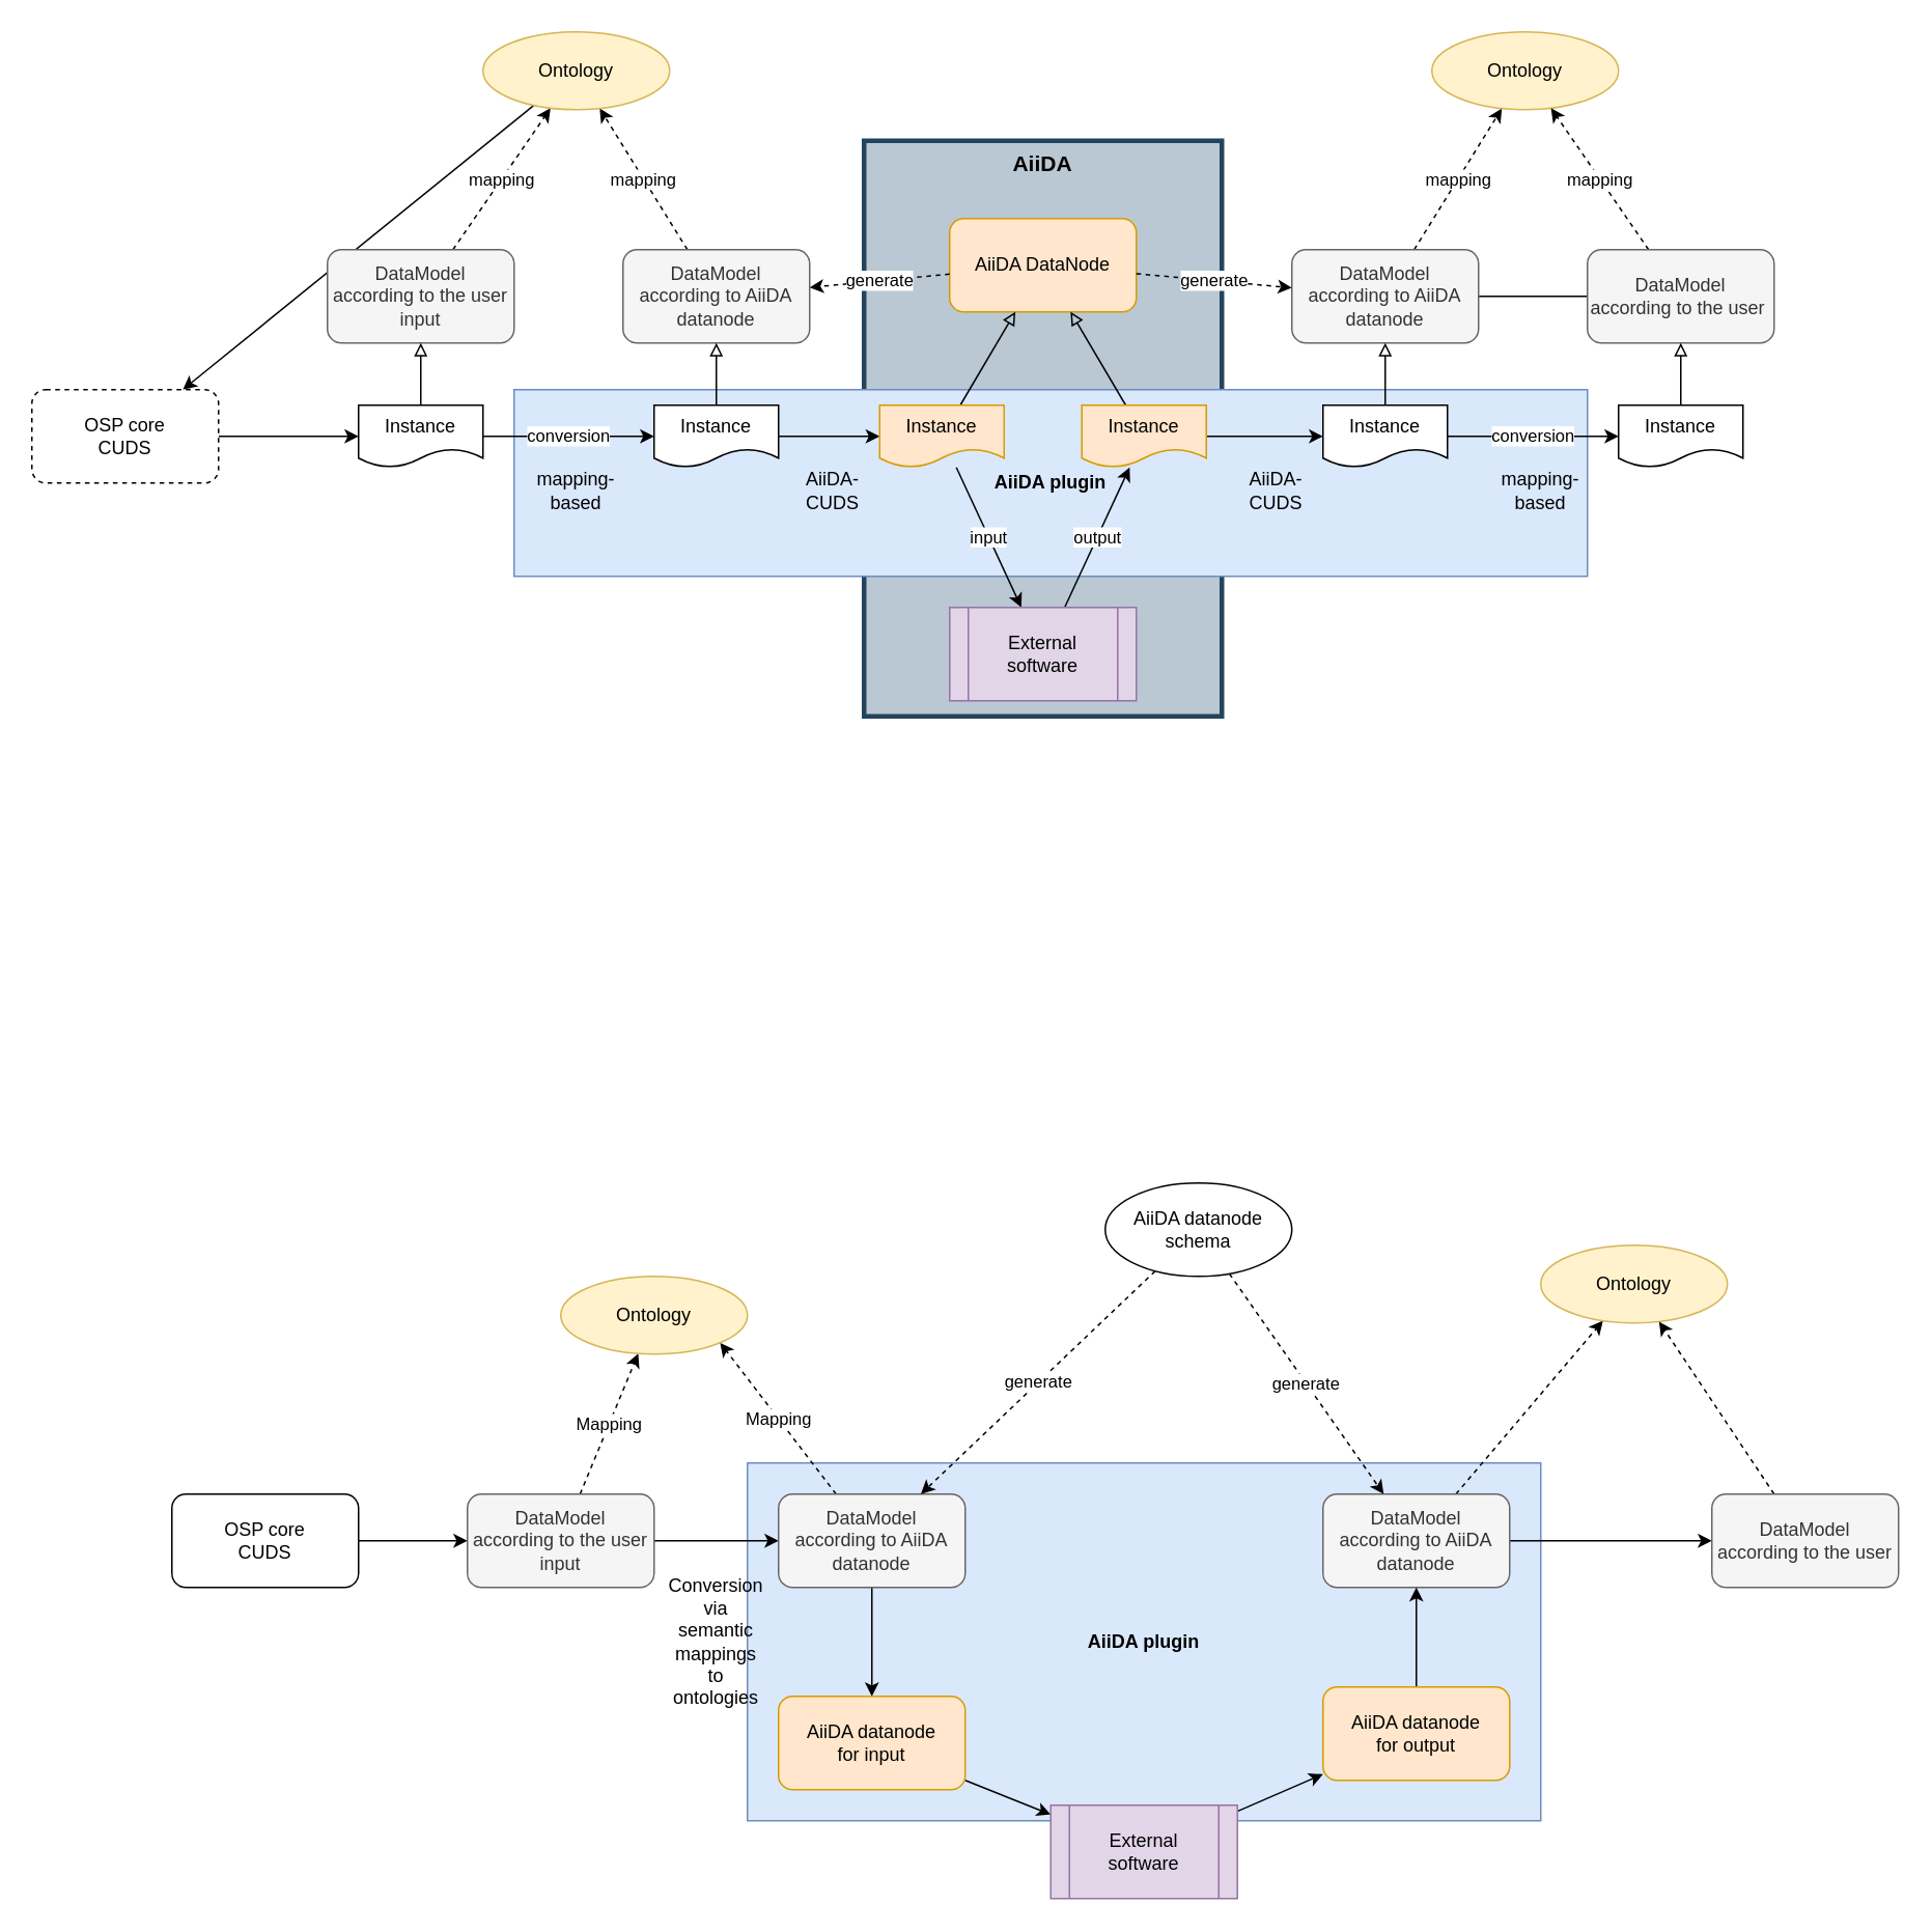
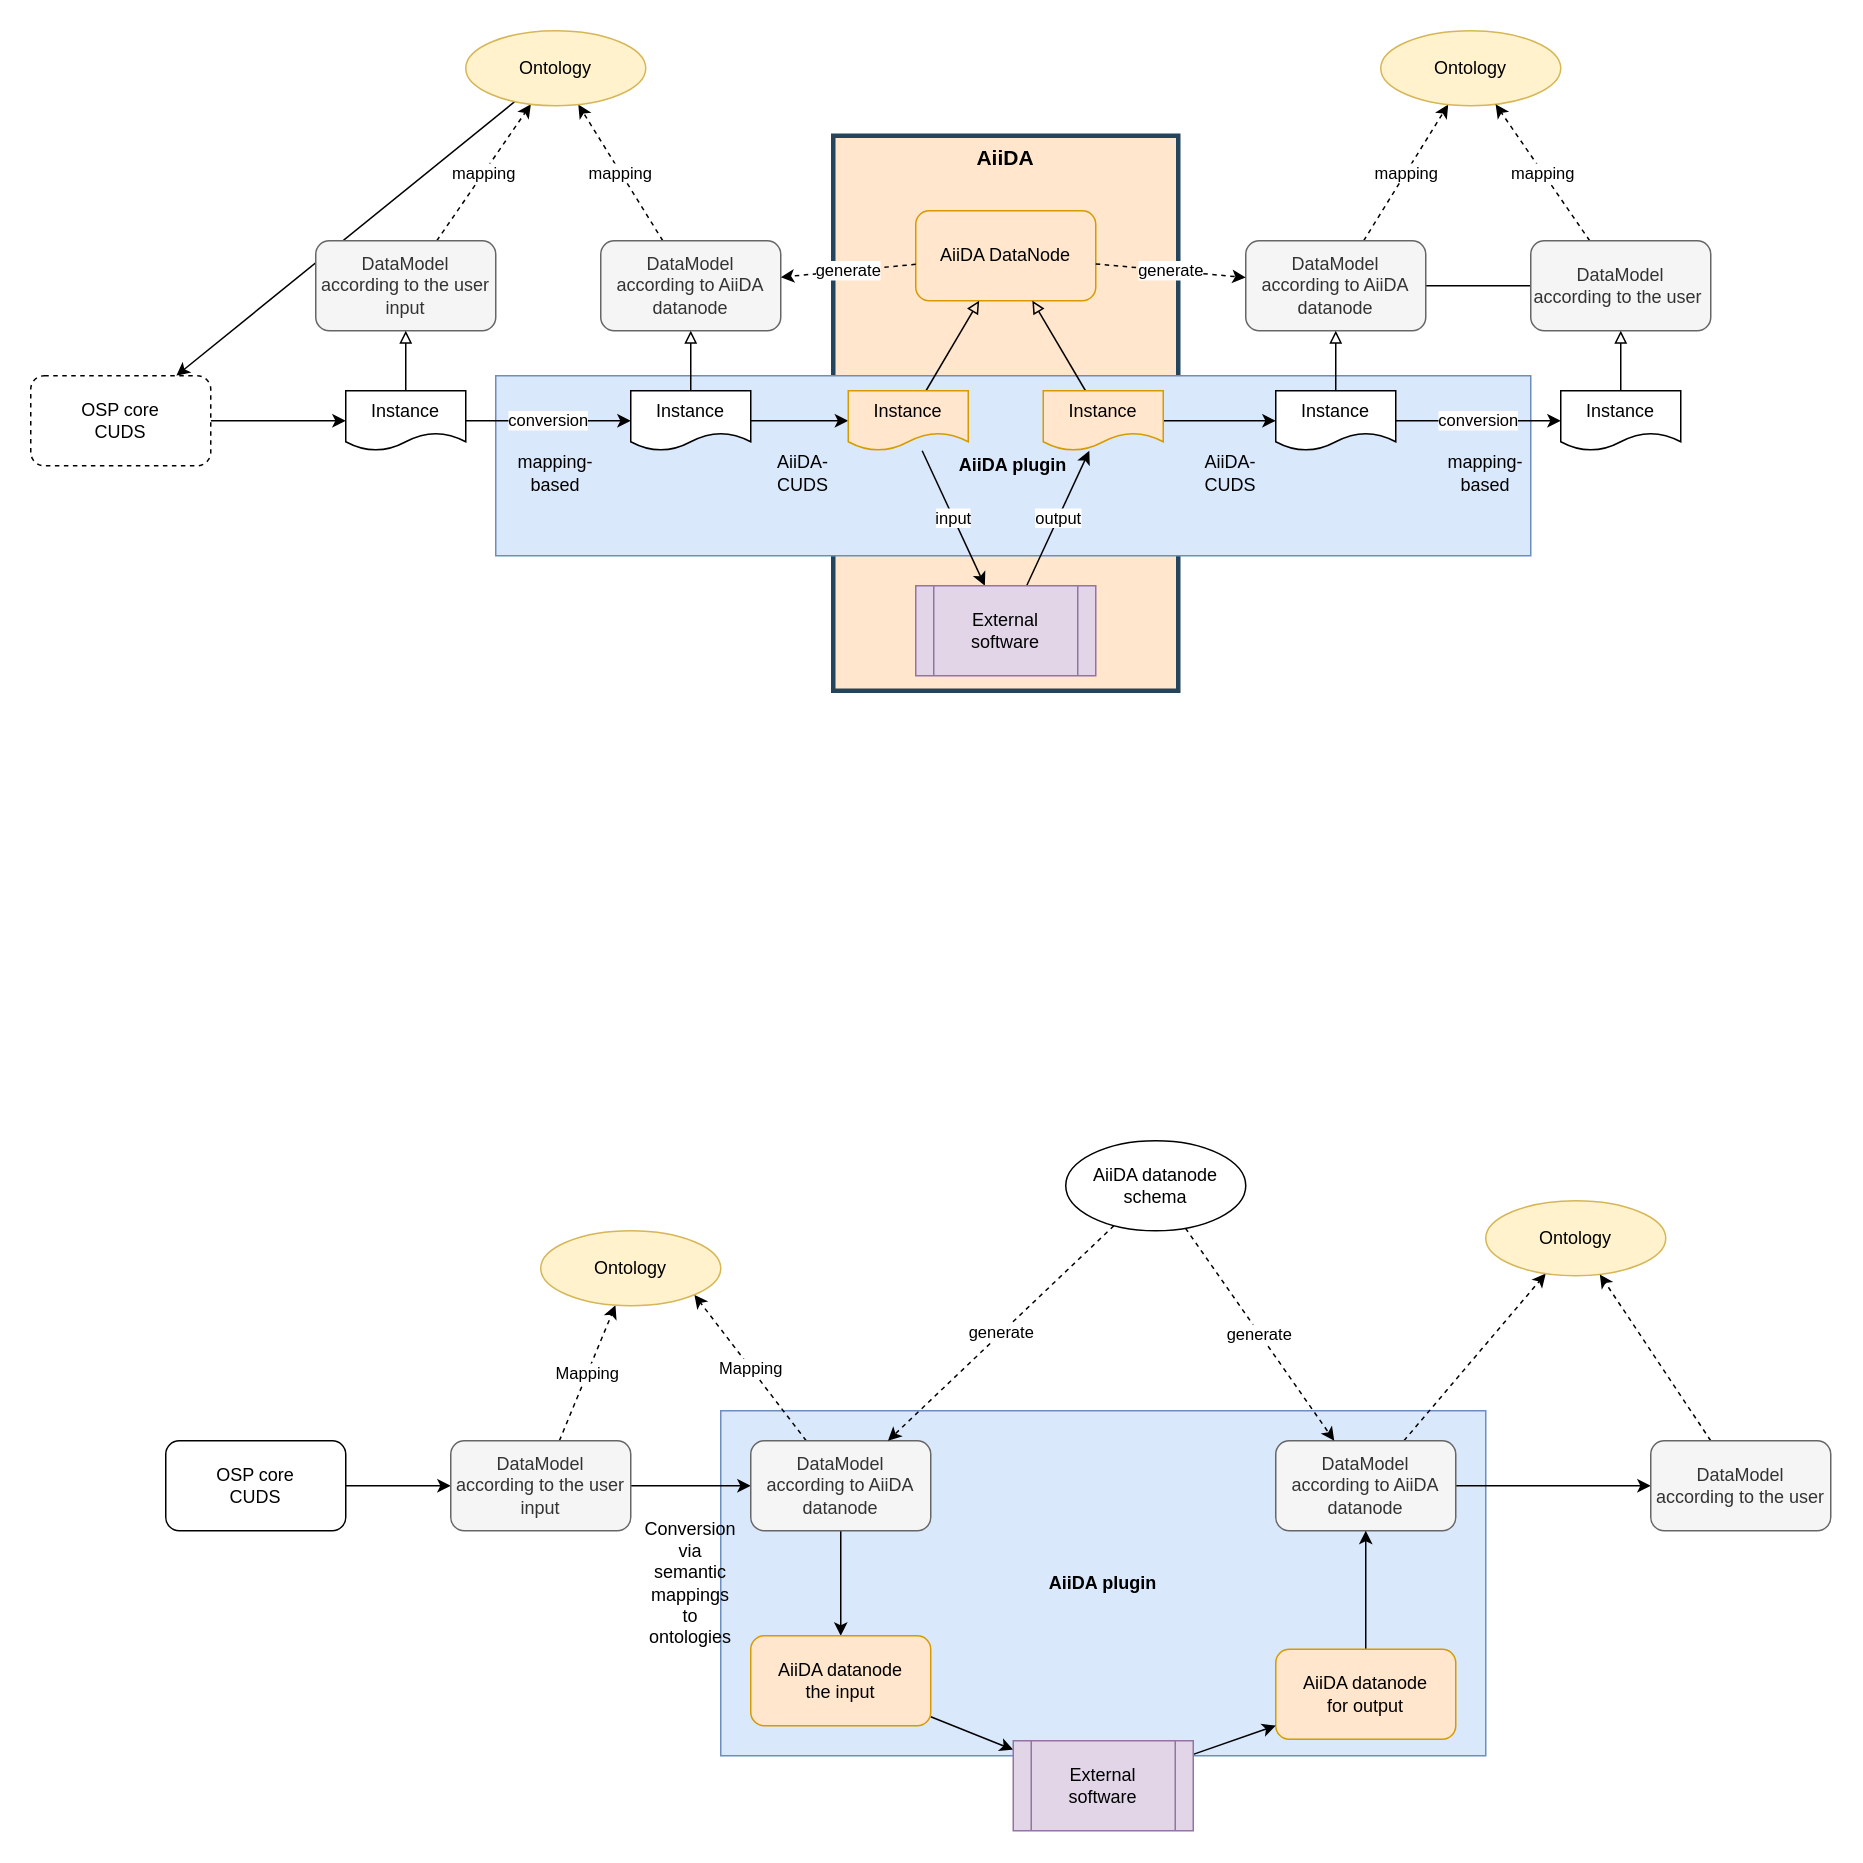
- <mxCell id="2" value="&lt;b&gt;&lt;font style=&quot;font-size: 14px&quot;&gt;AiiDA&lt;/font&gt;&lt;/b&gt;" style="rounded=0;whiteSpace=wrap;html=1;fillColor=#bac8d3;strokeWidth=3;verticalAlign=top;strokeColor=#23445d;" parent="1" vertex="1"><mxGeometry x="555" y="90" width="230" height="370" as="geometry" /></mxCell>
+ <mxCell id="2" value="&lt;b&gt;&lt;font style=&quot;font-size: 14px&quot;&gt;AiiDA&lt;/font&gt;&lt;/b&gt;" style="rounded=0;whiteSpace=wrap;html=1;fillColor=#ffe6cc;strokeWidth=3;verticalAlign=top;strokeColor=#23445d;" parent="1" vertex="1"><mxGeometry x="555" y="90" width="230" height="370" as="geometry" /></mxCell>
- <mxCell id="45" value="AiiDA datanode&lt;br&gt;for output" style="rounded=1;whiteSpace=wrap;html=1;fillColor=#ffe6cc;strokeColor=#d79b00;" parent="1" vertex="1"><mxGeometry x="850" y="1084" width="120" height="60" as="geometry" /></mxCell>
+ <mxCell id="45" value="AiiDA datanode&lt;br&gt;for output" style="rounded=1;whiteSpace=wrap;html=1;fillColor=#ffe6cc;strokeColor=#d79b00;" parent="1" vertex="1"><mxGeometry x="850" y="1099" width="120" height="60" as="geometry" /></mxCell>
- <mxCell id="43" value="AiiDA datanode&lt;br&gt;for input" style="rounded=1;whiteSpace=wrap;html=1;fillColor=#ffe6cc;strokeColor=#d79b00;" parent="1" vertex="1"><mxGeometry x="500" y="1090" width="120" height="60" as="geometry" /></mxCell>
+ <mxCell id="43" value="AiiDA datanode&lt;br&gt;the input" style="rounded=1;whiteSpace=wrap;html=1;fillColor=#ffe6cc;strokeColor=#d79b00;" parent="1" vertex="1"><mxGeometry x="500" y="1090" width="120" height="60" as="geometry" /></mxCell>
